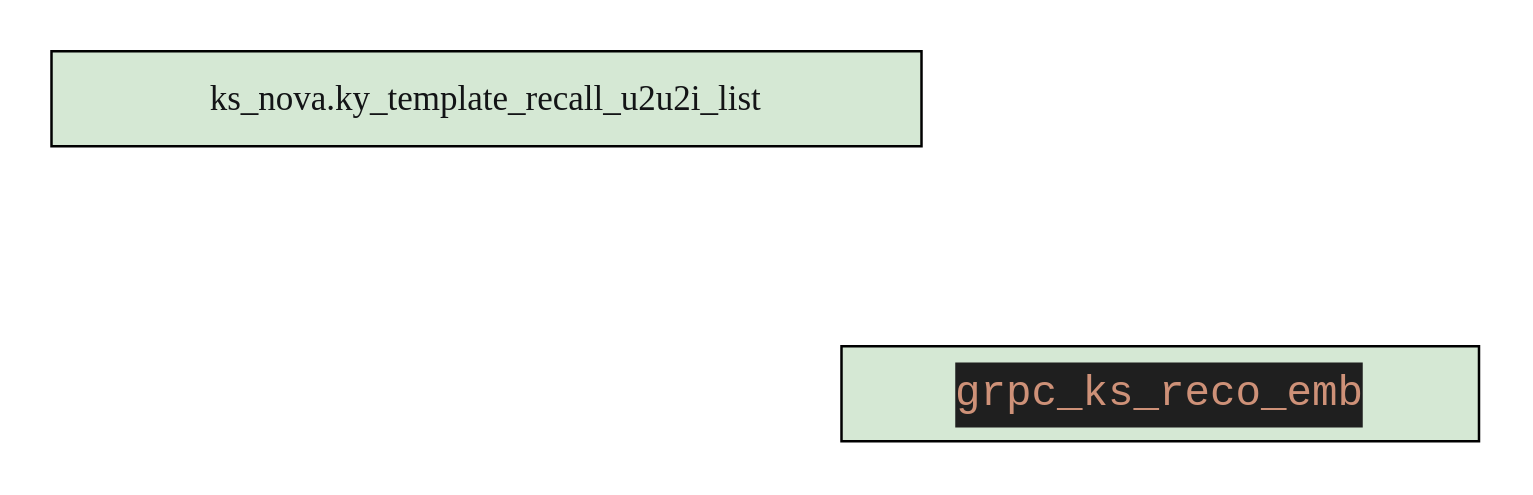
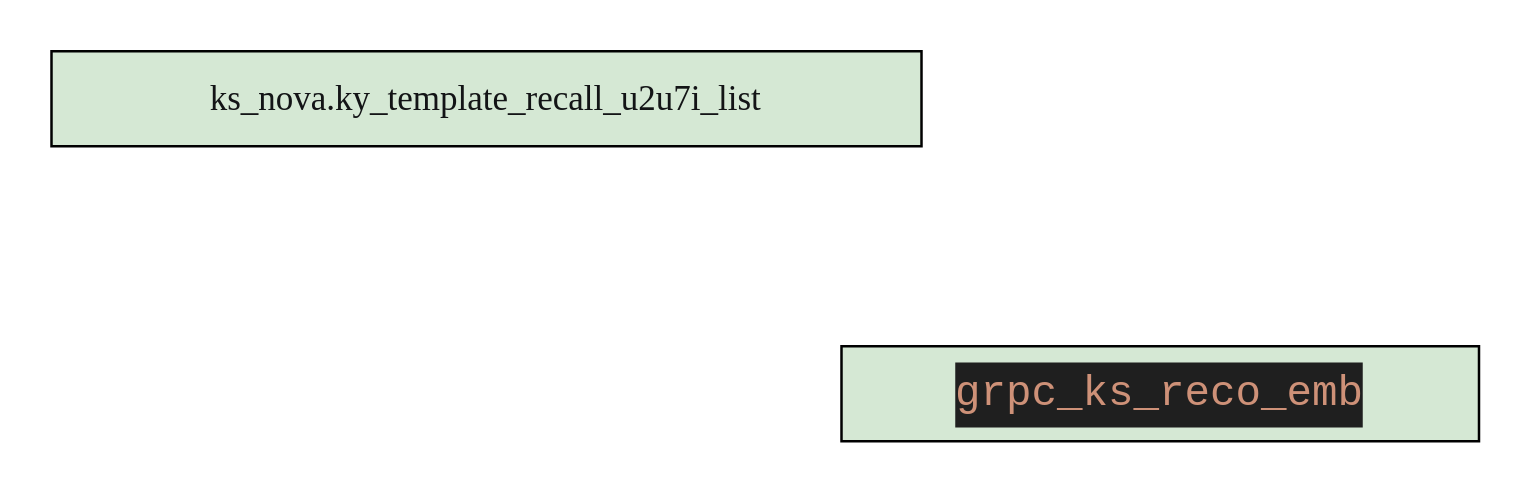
- <mxCell id="2" value="&lt;div style=&quot;line-height: 21px; color: rgb(19, 20, 22);&quot;&gt;&lt;font color=&quot;#131416&quot;&gt;&lt;span style=&quot;font-size: 14px; white-space: pre;&quot;&gt;ks_nova.ky_template_recall_u2u2i_list&lt;/span&gt;&lt;/font&gt;&lt;/div&gt;" style="rounded=0;whiteSpace=wrap;html=1;fillColor=#d5e8d4;strokeColor=#000000;labelBackgroundColor=none;fontFamily=Verdana;" parent="1" vertex="1"><mxGeometry x="20" y="20" width="348" height="38" as="geometry" /></mxCell>
+ <mxCell id="2" value="&lt;div style=&quot;line-height: 21px; color: rgb(19, 20, 22);&quot;&gt;&lt;font color=&quot;#131416&quot;&gt;&lt;span style=&quot;font-size: 14px; white-space: pre;&quot;&gt;ks_nova.ky_template_recall_u2u7i_list&lt;/span&gt;&lt;/font&gt;&lt;/div&gt;" style="rounded=0;whiteSpace=wrap;html=1;fillColor=#d5e8d4;strokeColor=#000000;labelBackgroundColor=none;fontFamily=Verdana;" parent="1" vertex="1"><mxGeometry x="20" y="20" width="348" height="38" as="geometry" /></mxCell>
